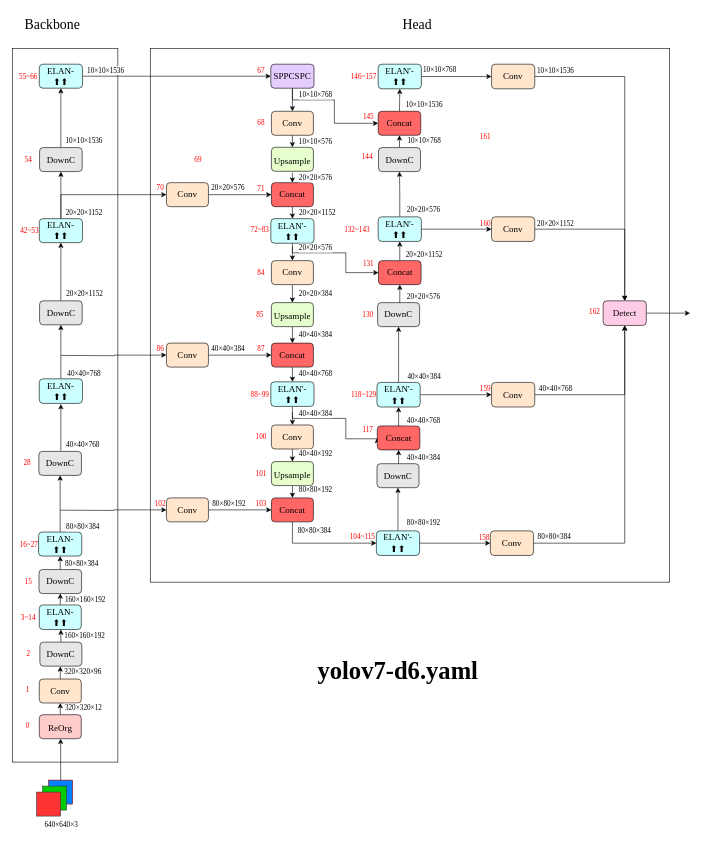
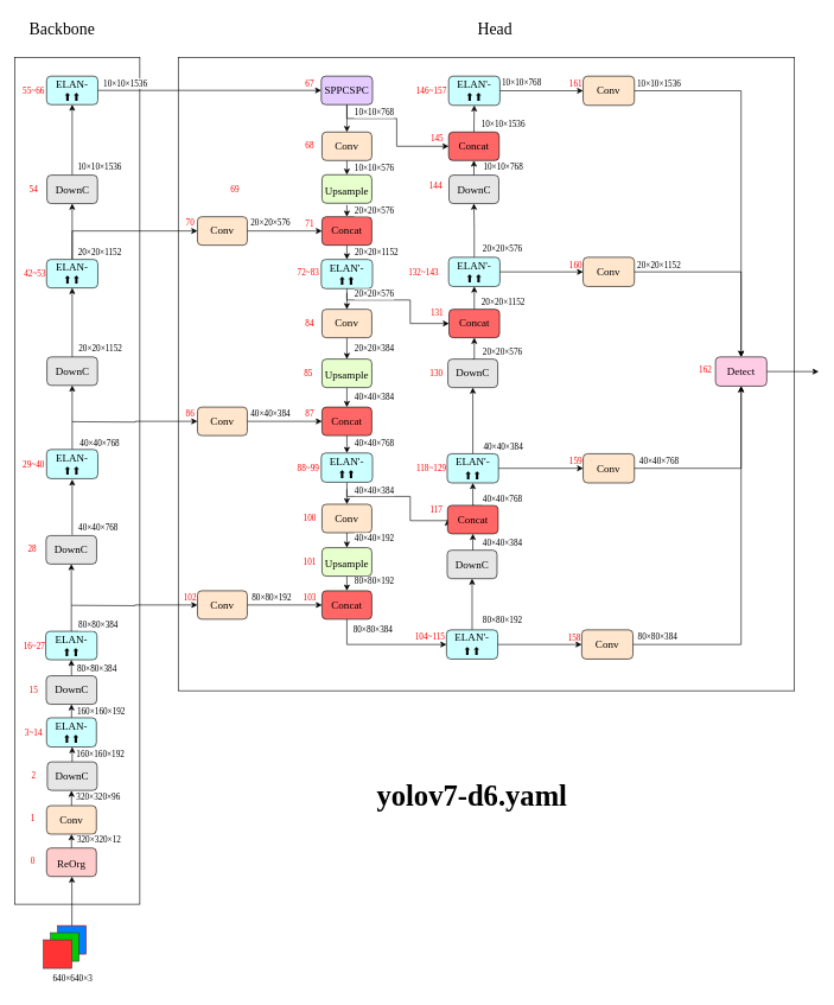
- <mxCell id="77" value="&lt;font color=&quot;#ff0000&quot;&gt;161&lt;/font&gt;" style="text;html=1;strokeColor=none;fillColor=none;align=center;verticalAlign=middle;whiteSpace=wrap;rounded=0;fontFamily=Times New Roman;" parent="1" vertex="1"><mxGeometry x="799" y="212.5" width="20" height="30" as="geometry" /></mxCell>
+ <mxCell id="77" value="&lt;font color=&quot;#ff0000&quot;&gt;161&lt;/font&gt;" style="text;html=1;strokeColor=none;fillColor=none;align=center;verticalAlign=middle;whiteSpace=wrap;rounded=0;fontFamily=Times New Roman;" parent="1" vertex="1"><mxGeometry x="799" y="102.5" width="20" height="30" as="geometry" /></mxCell>
+ <mxCell id="19" value="&lt;font color=&quot;#ff0000&quot;&gt;29~40&lt;/font&gt;" style="text;html=1;strokeColor=none;fillColor=none;align=center;verticalAlign=middle;whiteSpace=wrap;rounded=0;fontFamily=Times New Roman;" parent="1" vertex="1"><mxGeometry x="36.57" y="637" width="20" height="30" as="geometry" /></mxCell>
